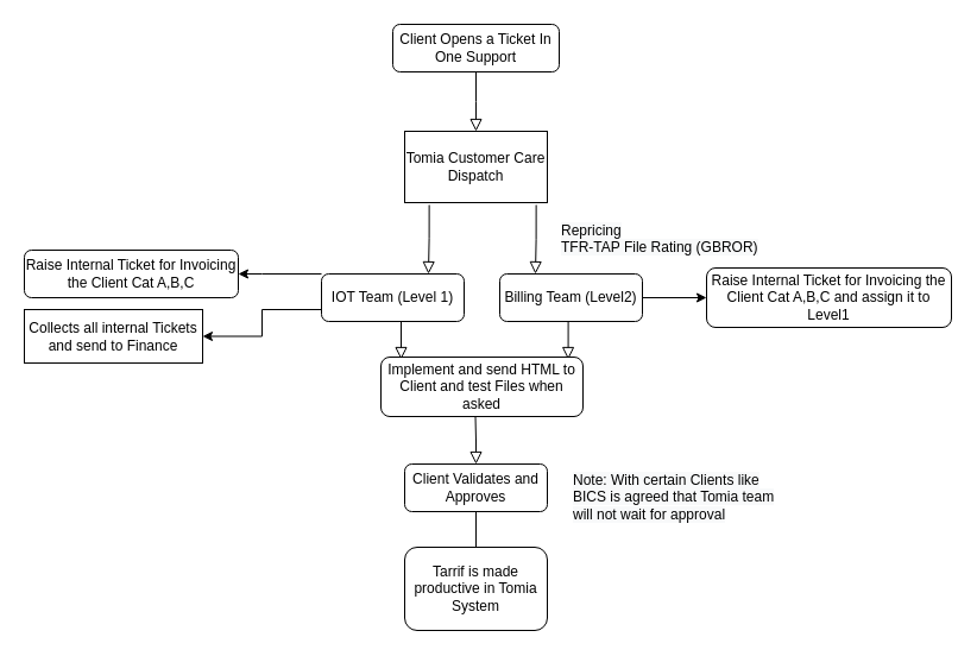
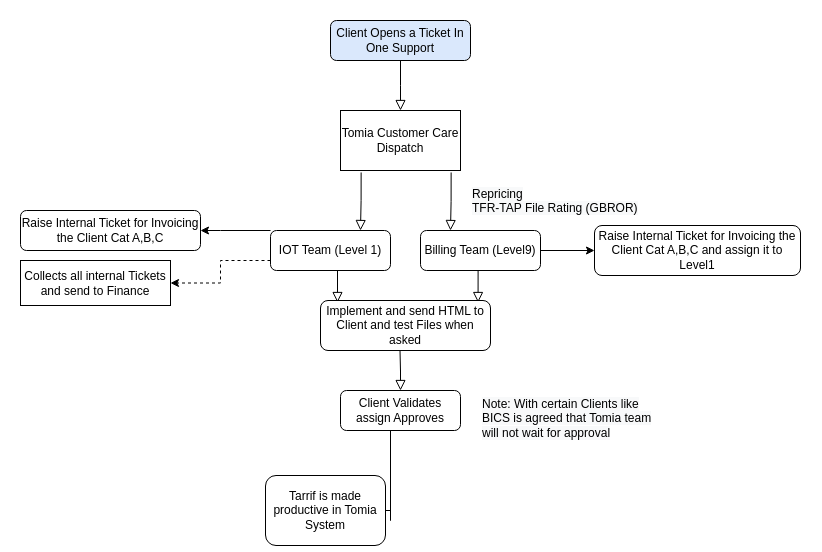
- <mxCell id="3" value="Client Opens a Ticket In One Support" style="rounded=1;whiteSpace=wrap;html=1;fontSize=12;glass=0;strokeWidth=1;shadow=0;" parent="1" vertex="1"><mxGeometry x="330" y="20" width="140" height="40" as="geometry" /></mxCell>
+ <mxCell id="3" value="Client Opens a Ticket In One Support" style="rounded=1;whiteSpace=wrap;html=1;fontSize=12;glass=0;strokeWidth=1;shadow=0;fillColor=#dae8fc;" parent="1" vertex="1"><mxGeometry x="330" y="20" width="140" height="40" as="geometry" /></mxCell>
- <mxCell id="8" value="&amp;nbsp;Billing Team (Level2)&amp;nbsp;" style="rounded=1;whiteSpace=wrap;html=1;fontSize=12;glass=0;strokeWidth=1;shadow=0;" vertex="1" parent="1"><mxGeometry x="420" y="230" width="120" height="40" as="geometry" /></mxCell>
+ <mxCell id="8" value="&amp;nbsp;Billing Team (Level9)&amp;nbsp;" style="rounded=1;whiteSpace=wrap;html=1;fontSize=12;glass=0;strokeWidth=1;shadow=0;" vertex="1" parent="1"><mxGeometry x="420" y="230" width="120" height="40" as="geometry" /></mxCell>
- <mxCell id="20" value="" style="edgeStyle=orthogonalEdgeStyle;rounded=0;orthogonalLoop=1;jettySize=auto;html=1;exitX=0;exitY=0.75;exitDx=0;exitDy=0;" edge="1" parent="1" source="6" target="23"><mxGeometry relative="1" as="geometry" /></mxCell>
+ <mxCell id="20" value="" style="edgeStyle=orthogonalEdgeStyle;rounded=0;orthogonalLoop=1;jettySize=auto;html=1;exitX=0;exitY=0.75;exitDx=0;exitDy=0;dashed=1;" edge="1" parent="1" source="6" target="23"><mxGeometry relative="1" as="geometry" /></mxCell>
- <mxCell id="16" value="Client Validates and Approves" style="rounded=1;whiteSpace=wrap;html=1;" vertex="1" parent="1"><mxGeometry x="340" y="390" width="120" height="40" as="geometry" /></mxCell>
+ <mxCell id="16" value="Client Validates assign Approves" style="rounded=1;whiteSpace=wrap;html=1;" vertex="1" parent="1"><mxGeometry x="340" y="390" width="120" height="40" as="geometry" /></mxCell>
- <mxCell id="22" value="Tarrif is made productive in Tomia System" style="rounded=1;whiteSpace=wrap;html=1;" vertex="1" parent="1"><mxGeometry x="340" y="460" width="120" height="70" as="geometry" /></mxCell>
+ <mxCell id="22" value="Tarrif is made productive in Tomia System" style="rounded=1;whiteSpace=wrap;html=1;" vertex="1" parent="1"><mxGeometry x="265" y="475" width="120" height="70" as="geometry" /></mxCell>
